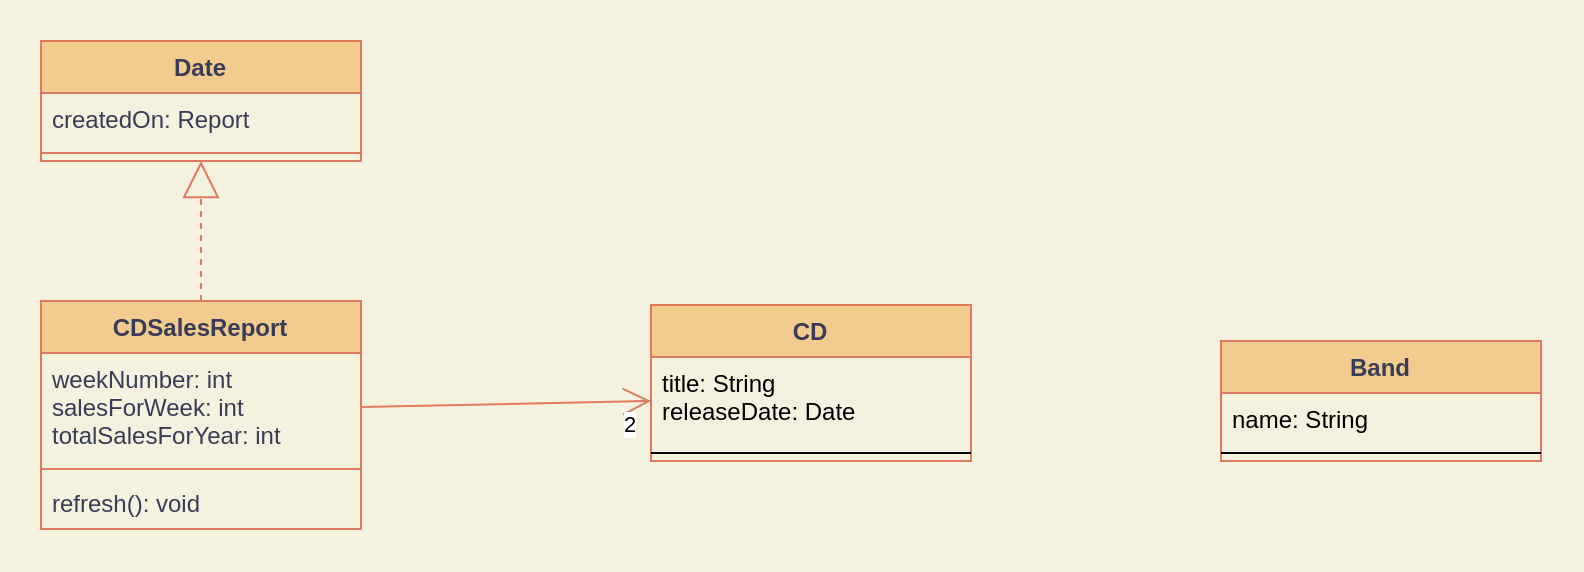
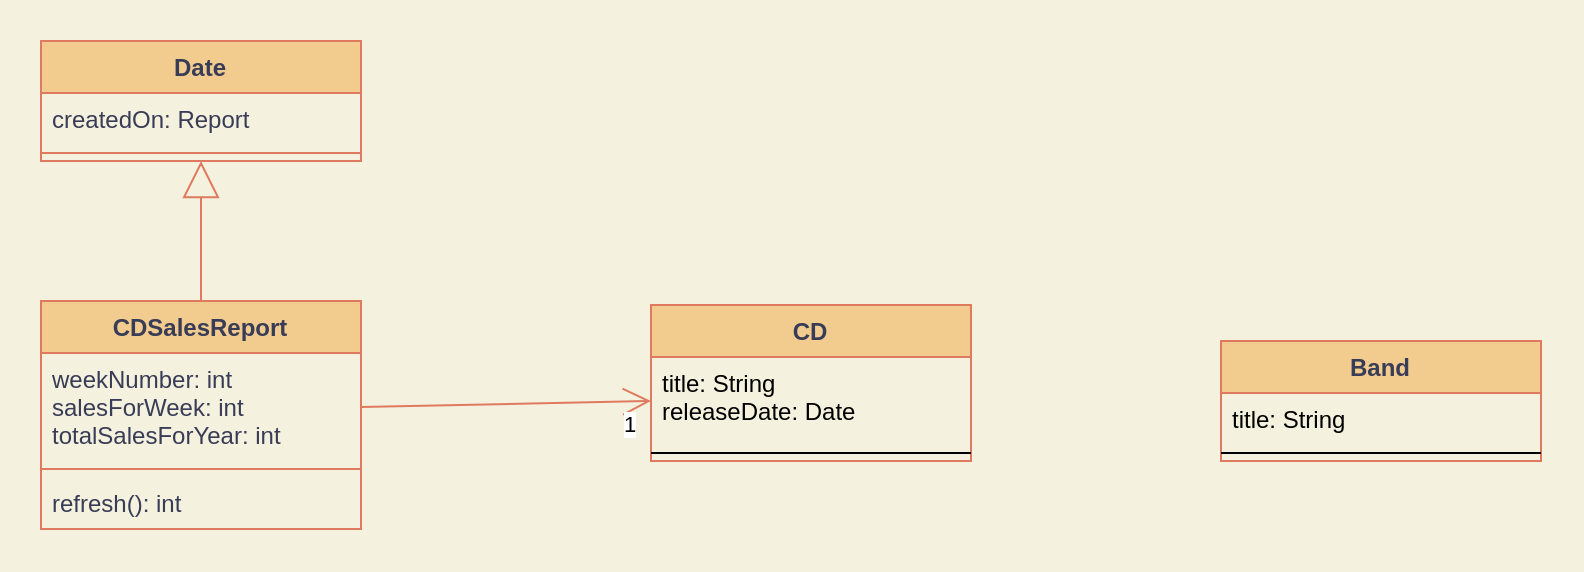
- <mxCell id="9" value="" style="endArrow=block;endSize=16;endFill=0;html=1;strokeColor=#E07A5F;fillColor=#F2CC8F;fontColor=#393C56;exitX=0.5;exitY=0;exitDx=0;exitDy=0;entryX=0.5;entryY=1;entryDx=0;entryDy=0;dashed=1;" edge="1" parent="1" source="5" target="2"><mxGeometry x="-0.125" y="40" width="160" relative="1" as="geometry"><mxPoint x="99.58" y="130" as="sourcePoint" /><mxPoint x="99.58" y="60" as="targetPoint" /><mxPoint as="offset" /></mxGeometry></mxCell>
+ <mxCell id="9" value="" style="endArrow=block;endSize=16;endFill=0;html=1;strokeColor=#E07A5F;fillColor=#F2CC8F;fontColor=#393C56;exitX=0.5;exitY=0;exitDx=0;exitDy=0;entryX=0.5;entryY=1;entryDx=0;entryDy=0;" edge="1" parent="1" source="5" target="2"><mxGeometry x="-0.125" y="40" width="160" relative="1" as="geometry"><mxPoint x="99.58" y="130" as="sourcePoint" /><mxPoint x="99.58" y="60" as="targetPoint" /><mxPoint as="offset" /></mxGeometry></mxCell>
- <mxCell id="15" value="name: String" style="text;strokeColor=none;fillColor=none;align=left;verticalAlign=top;spacingLeft=4;spacingRight=4;overflow=hidden;rotatable=0;points=[[0,0.5],[1,0.5]];portConstraint=eastwest;" vertex="1" parent="14"><mxGeometry y="26" width="160" height="26" as="geometry" /></mxCell>
+ <mxCell id="15" value="title: String" style="text;strokeColor=none;fillColor=none;align=left;verticalAlign=top;spacingLeft=4;spacingRight=4;overflow=hidden;rotatable=0;points=[[0,0.5],[1,0.5]];portConstraint=eastwest;" vertex="1" parent="14"><mxGeometry y="26" width="160" height="26" as="geometry" /></mxCell>
- <mxCell id="17" value="2" style="edgeLabel;resizable=0;html=1;align=left;verticalAlign=bottom;" connectable="0" vertex="1" parent="1"><mxGeometry x="310" y="220.002" as="geometry" /></mxCell>
+ <mxCell id="17" value="1" style="edgeLabel;resizable=0;html=1;align=left;verticalAlign=bottom;" connectable="0" vertex="1" parent="1"><mxGeometry x="310" y="220.002" as="geometry" /></mxCell>
- <mxCell id="8" value="refresh(): void" style="text;strokeColor=none;fillColor=none;align=left;verticalAlign=top;spacingLeft=4;spacingRight=4;overflow=hidden;rotatable=0;points=[[0,0.5],[1,0.5]];portConstraint=eastwest;fontColor=#393C56;" vertex="1" parent="5"><mxGeometry y="88" width="160" height="26" as="geometry" /></mxCell>
+ <mxCell id="8" value="refresh(): int" style="text;strokeColor=none;fillColor=none;align=left;verticalAlign=top;spacingLeft=4;spacingRight=4;overflow=hidden;rotatable=0;points=[[0,0.5],[1,0.5]];portConstraint=eastwest;fontColor=#393C56;" vertex="1" parent="5"><mxGeometry y="88" width="160" height="26" as="geometry" /></mxCell>
